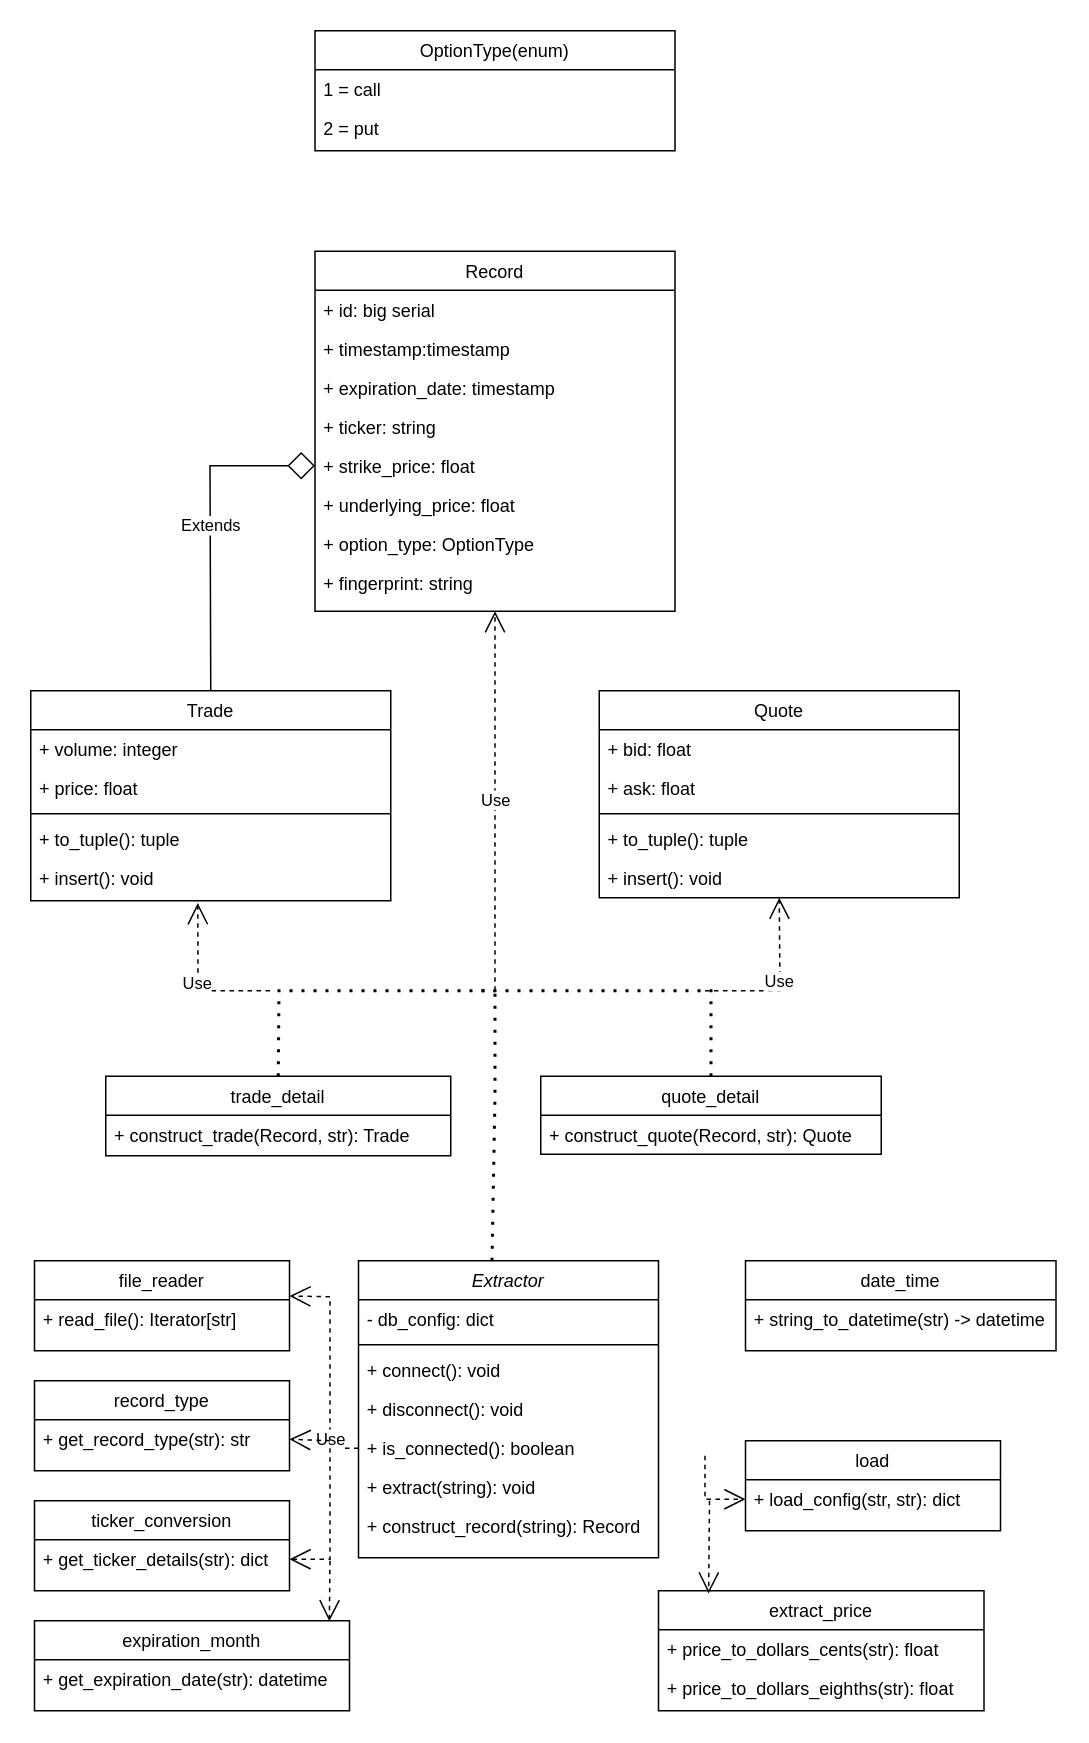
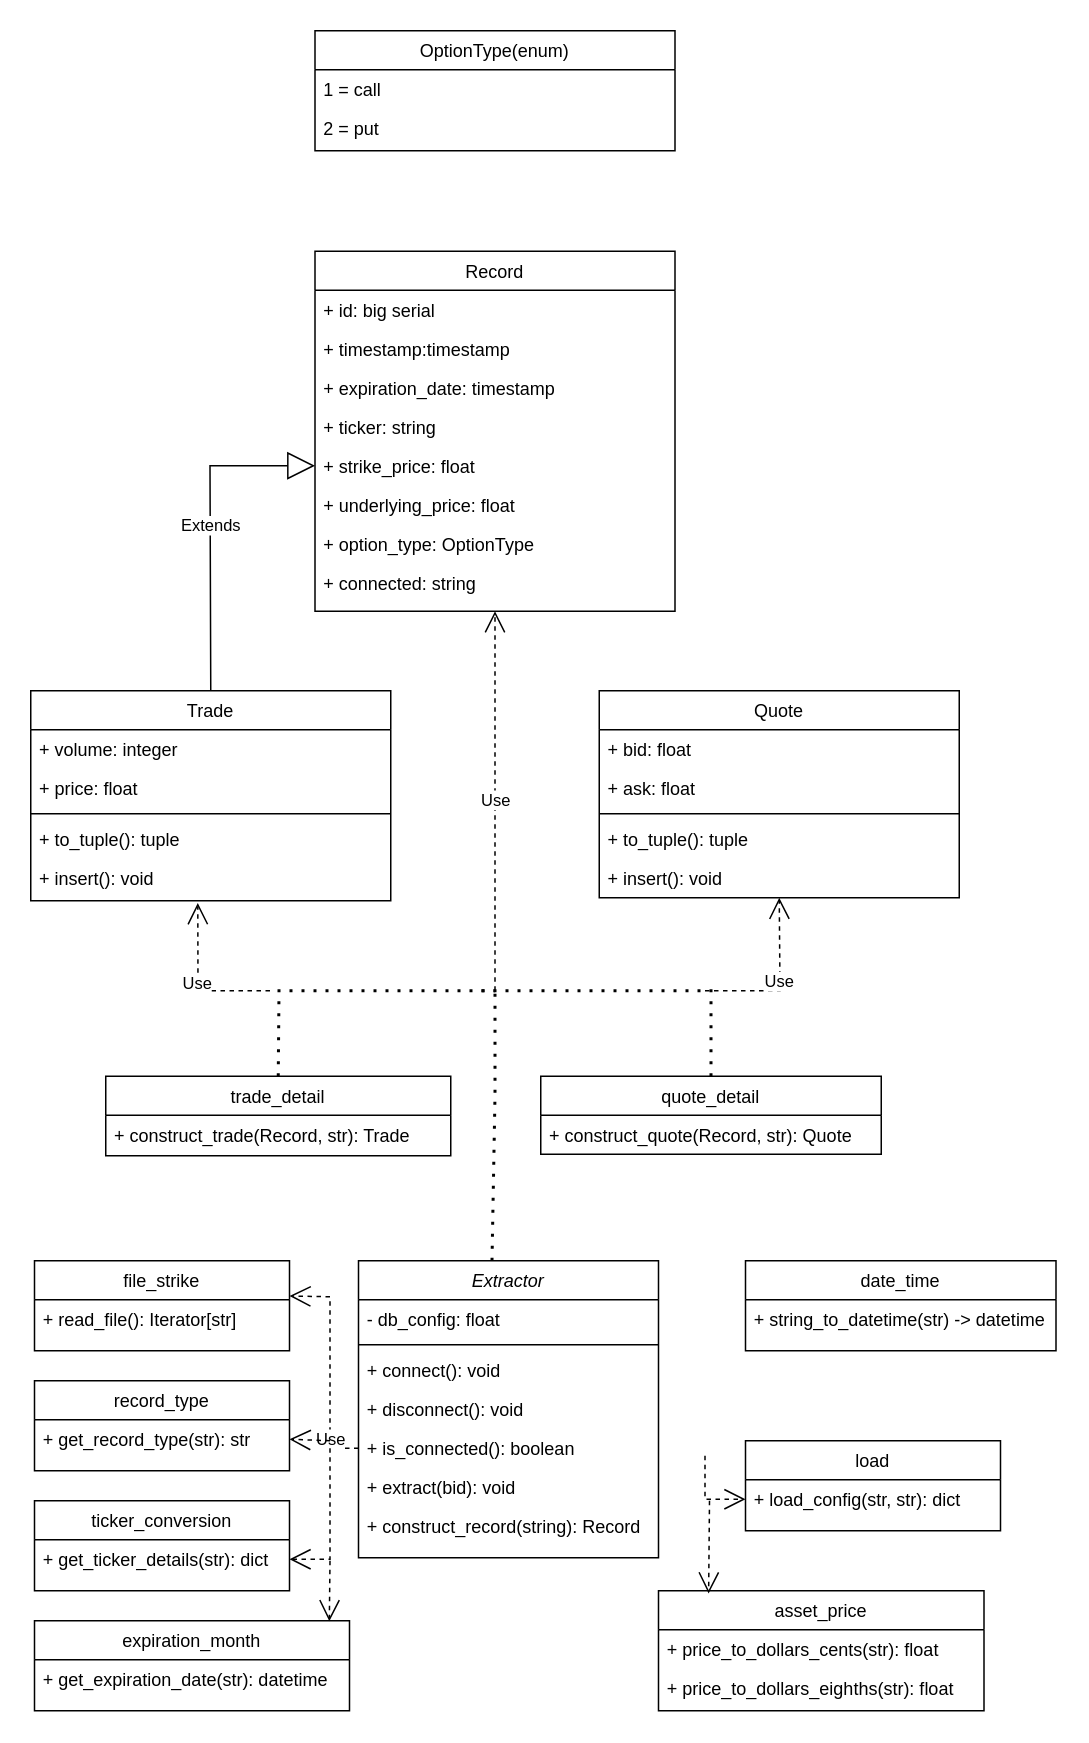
- <mxCell id="31" value="Extends" style="endArrow=diamond;endSize=16;endFill=0;html=1;rounded=0;entryX=0;entryY=0.5;entryDx=0;entryDy=0;exitX=0.5;exitY=0;exitDx=0;exitDy=0;" edge="1" parent="1" source="19" target="15"><mxGeometry width="160" relative="1" as="geometry"><mxPoint x="528.5" y="520" as="sourcePoint" /><mxPoint x="459.5" y="320" as="targetPoint" /><Array as="points"><mxPoint x="139.5" y="310" /></Array></mxGeometry></mxCell>
+ <mxCell id="31" value="Extends" style="endArrow=block;endSize=16;endFill=0;html=1;rounded=0;entryX=0;entryY=0.5;entryDx=0;entryDy=0;exitX=0.5;exitY=0;exitDx=0;exitDy=0;" edge="1" parent="1" source="19" target="15"><mxGeometry width="160" relative="1" as="geometry"><mxPoint x="528.5" y="520" as="sourcePoint" /><mxPoint x="459.5" y="320" as="targetPoint" /><Array as="points"><mxPoint x="139.5" y="310" /></Array></mxGeometry></mxCell>
- <mxCell id="18" value="+ fingerprint: string" style="text;align=left;verticalAlign=top;spacingLeft=4;spacingRight=4;overflow=hidden;rotatable=0;points=[[0,0.5],[1,0.5]];portConstraint=eastwest;rounded=0;shadow=0;html=0;" vertex="1" parent="10"><mxGeometry y="208" width="240" height="26" as="geometry" /></mxCell>
+ <mxCell id="18" value="+ connected: string" style="text;align=left;verticalAlign=top;spacingLeft=4;spacingRight=4;overflow=hidden;rotatable=0;points=[[0,0.5],[1,0.5]];portConstraint=eastwest;rounded=0;shadow=0;html=0;" vertex="1" parent="10"><mxGeometry y="208" width="240" height="26" as="geometry" /></mxCell>
- <mxCell id="42" value="file_reader" style="swimlane;fontStyle=0;align=center;verticalAlign=top;childLayout=stackLayout;horizontal=1;startSize=26;horizontalStack=0;resizeParent=1;resizeLast=0;collapsible=1;marginBottom=0;rounded=0;shadow=0;strokeWidth=1;" vertex="1" parent="1"><mxGeometry x="22.5" y="840" width="170" height="60" as="geometry"><mxRectangle x="130" y="380" width="160" height="26" as="alternateBounds" /></mxGeometry></mxCell>
+ <mxCell id="42" value="file_strike" style="swimlane;fontStyle=0;align=center;verticalAlign=top;childLayout=stackLayout;horizontal=1;startSize=26;horizontalStack=0;resizeParent=1;resizeLast=0;collapsible=1;marginBottom=0;rounded=0;shadow=0;strokeWidth=1;" vertex="1" parent="1"><mxGeometry x="22.5" y="840" width="170" height="60" as="geometry"><mxRectangle x="130" y="380" width="160" height="26" as="alternateBounds" /></mxGeometry></mxCell>
- <mxCell id="3" value="- db_config: dict" style="text;align=left;verticalAlign=top;spacingLeft=4;spacingRight=4;overflow=hidden;rotatable=0;points=[[0,0.5],[1,0.5]];portConstraint=eastwest;" parent="2" vertex="1"><mxGeometry y="26" width="200" height="26" as="geometry" /></mxCell>
+ <mxCell id="3" value="- db_config: float" style="text;align=left;verticalAlign=top;spacingLeft=4;spacingRight=4;overflow=hidden;rotatable=0;points=[[0,0.5],[1,0.5]];portConstraint=eastwest;" parent="2" vertex="1"><mxGeometry y="26" width="200" height="26" as="geometry" /></mxCell>
- <mxCell id="8" value="+ extract(string): void" style="text;align=left;verticalAlign=top;spacingLeft=4;spacingRight=4;overflow=hidden;rotatable=0;points=[[0,0.5],[1,0.5]];portConstraint=eastwest;" vertex="1" parent="2"><mxGeometry y="138" width="200" height="26" as="geometry" /></mxCell>
+ <mxCell id="8" value="+ extract(bid): void" style="text;align=left;verticalAlign=top;spacingLeft=4;spacingRight=4;overflow=hidden;rotatable=0;points=[[0,0.5],[1,0.5]];portConstraint=eastwest;" vertex="1" parent="2"><mxGeometry y="138" width="200" height="26" as="geometry" /></mxCell>
- <mxCell id="39" value="extract_price" style="swimlane;fontStyle=0;align=center;verticalAlign=top;childLayout=stackLayout;horizontal=1;startSize=26;horizontalStack=0;resizeParent=1;resizeLast=0;collapsible=1;marginBottom=0;rounded=0;shadow=0;strokeWidth=1;" vertex="1" parent="1"><mxGeometry x="438.5" y="1060" width="217" height="80" as="geometry"><mxRectangle x="130" y="380" width="160" height="26" as="alternateBounds" /></mxGeometry></mxCell>
+ <mxCell id="39" value="asset_price" style="swimlane;fontStyle=0;align=center;verticalAlign=top;childLayout=stackLayout;horizontal=1;startSize=26;horizontalStack=0;resizeParent=1;resizeLast=0;collapsible=1;marginBottom=0;rounded=0;shadow=0;strokeWidth=1;" vertex="1" parent="1"><mxGeometry x="438.5" y="1060" width="217" height="80" as="geometry"><mxRectangle x="130" y="380" width="160" height="26" as="alternateBounds" /></mxGeometry></mxCell>
